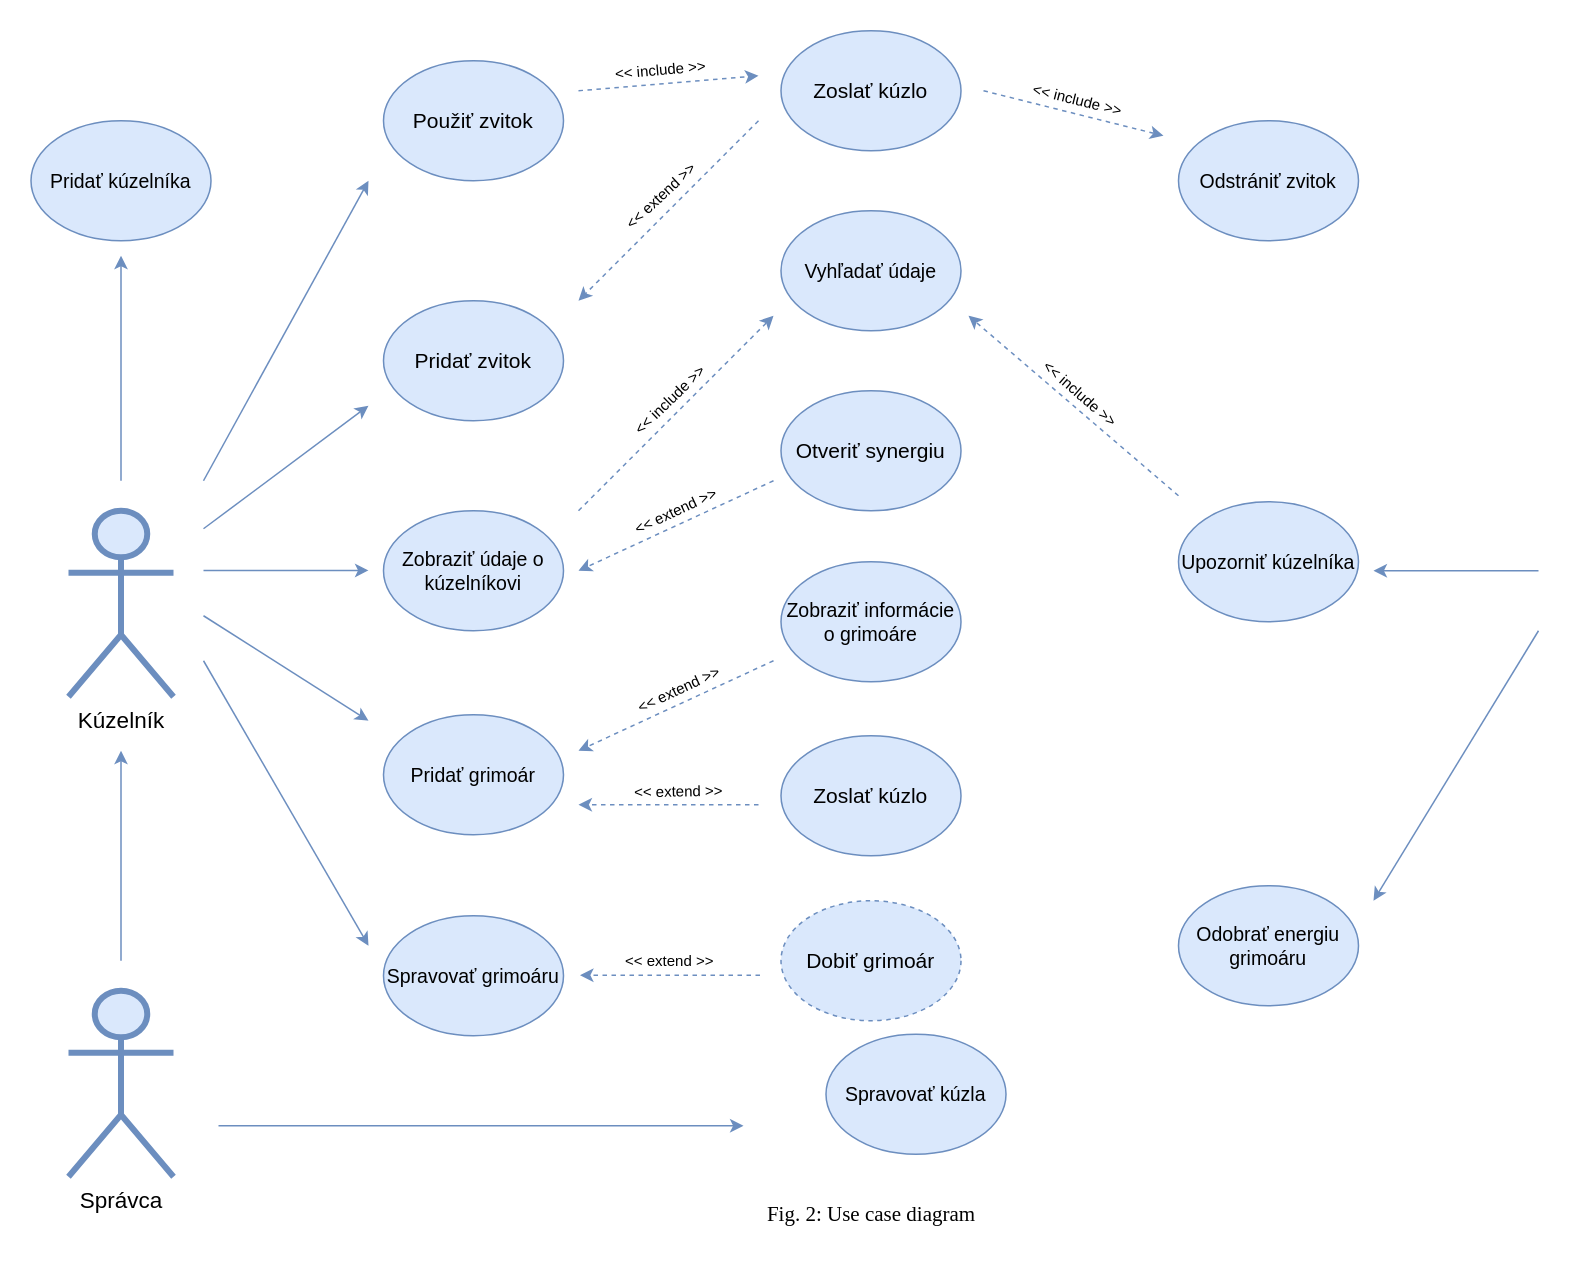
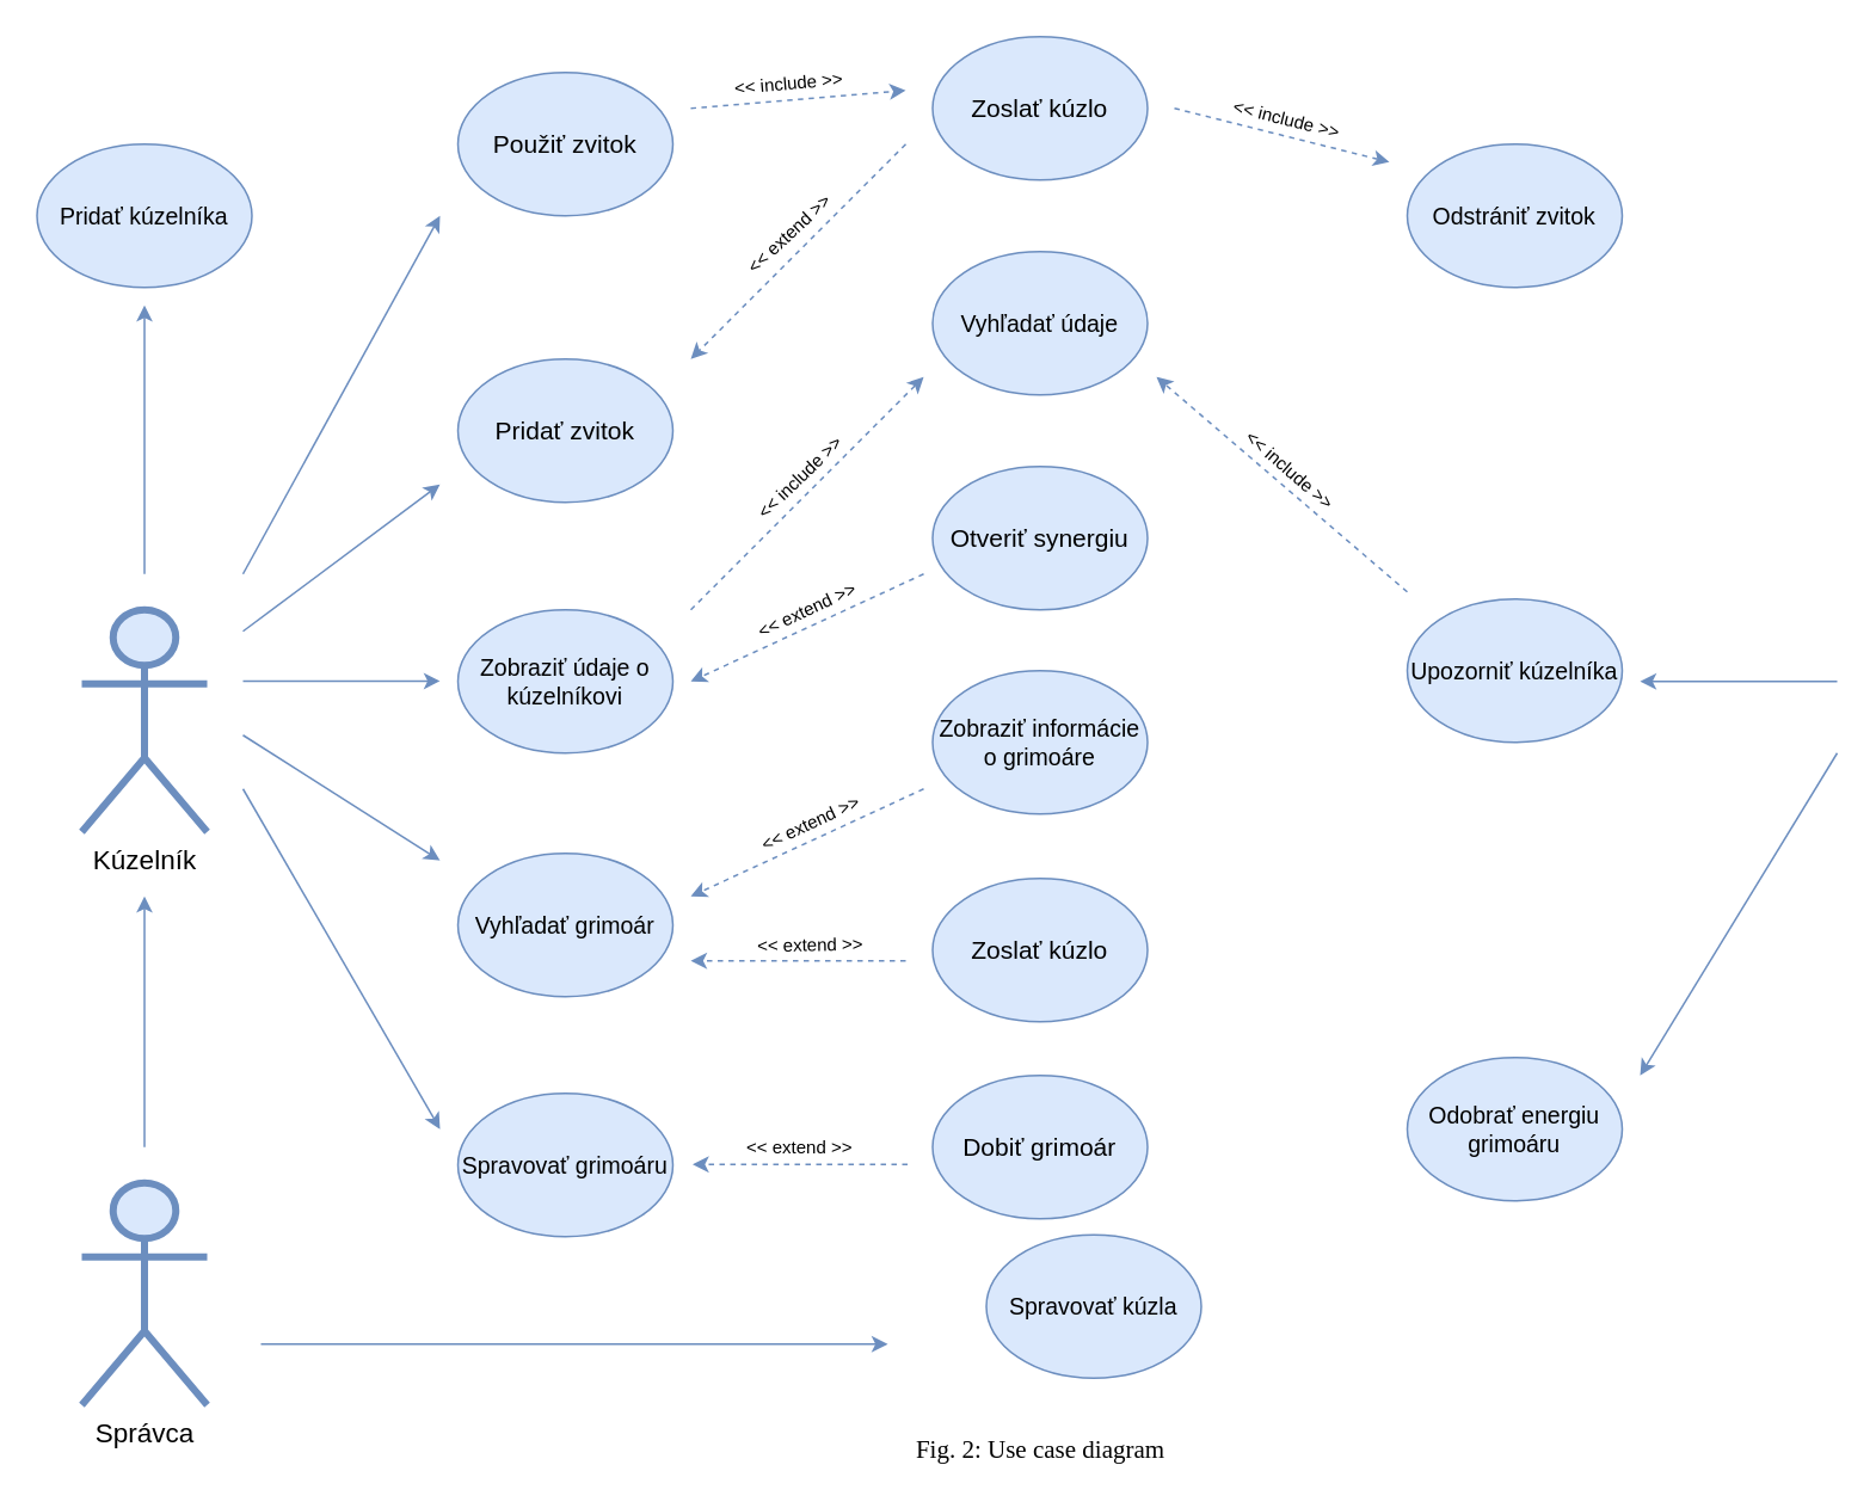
- <mxCell id="10" value="&lt;font style=&quot;font-size: 13px&quot;&gt;Pridať grimoár&lt;/font&gt;" style="ellipse;whiteSpace=wrap;html=1;fillColor=#dae8fc;strokeColor=#6c8ebf;" vertex="1" parent="1"><mxGeometry x="255" y="476" width="120" height="80" as="geometry" /></mxCell>
+ <mxCell id="10" value="&lt;font style=&quot;font-size: 13px&quot;&gt;Vyhľadať grimoár&lt;/font&gt;" style="ellipse;whiteSpace=wrap;html=1;fillColor=#dae8fc;strokeColor=#6c8ebf;" vertex="1" parent="1"><mxGeometry x="255" y="476" width="120" height="80" as="geometry" /></mxCell>
- <mxCell id="5" value="&lt;font style=&quot;font-size: 14px&quot;&gt;Dobiť grimoár&lt;/font&gt;" style="ellipse;whiteSpace=wrap;html=1;fillColor=#dae8fc;strokeColor=#6c8ebf;dashed=1;" vertex="1" parent="1"><mxGeometry x="520" y="600" width="120" height="80" as="geometry" /></mxCell>
+ <mxCell id="5" value="&lt;font style=&quot;font-size: 14px&quot;&gt;Dobiť grimoár&lt;/font&gt;" style="ellipse;whiteSpace=wrap;html=1;fillColor=#dae8fc;strokeColor=#6c8ebf;" vertex="1" parent="1"><mxGeometry x="520" y="600" width="120" height="80" as="geometry" /></mxCell>
